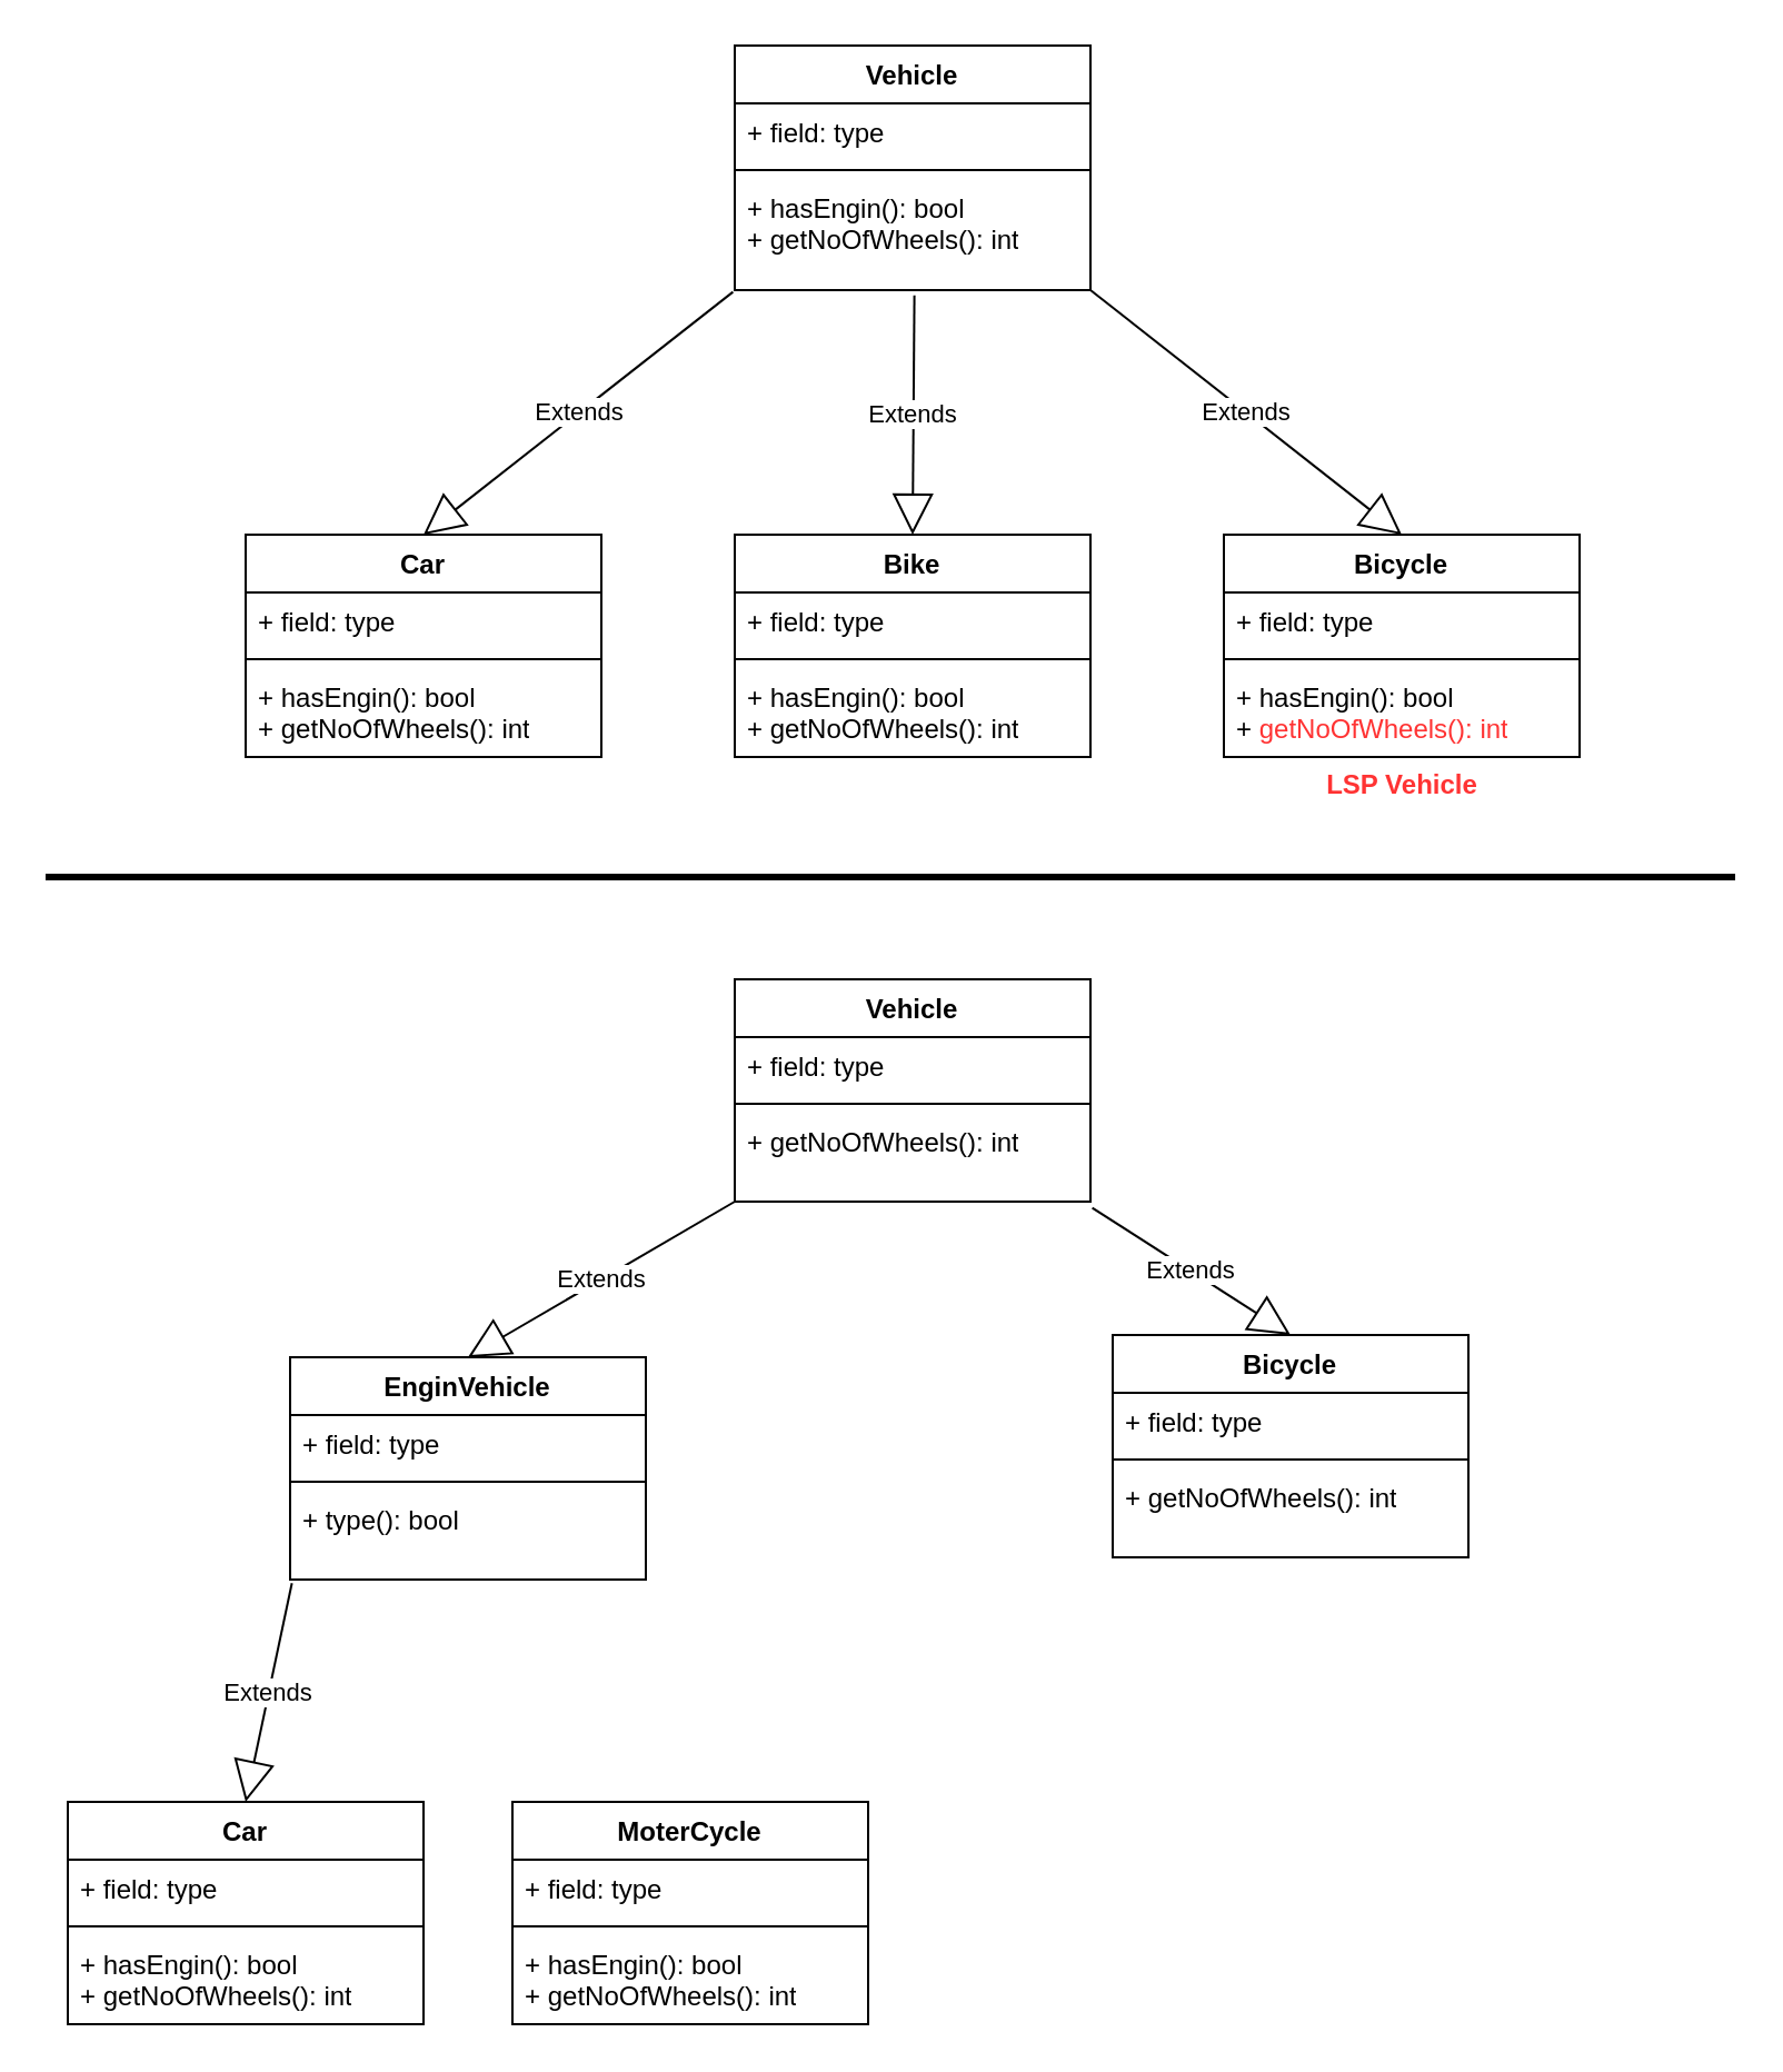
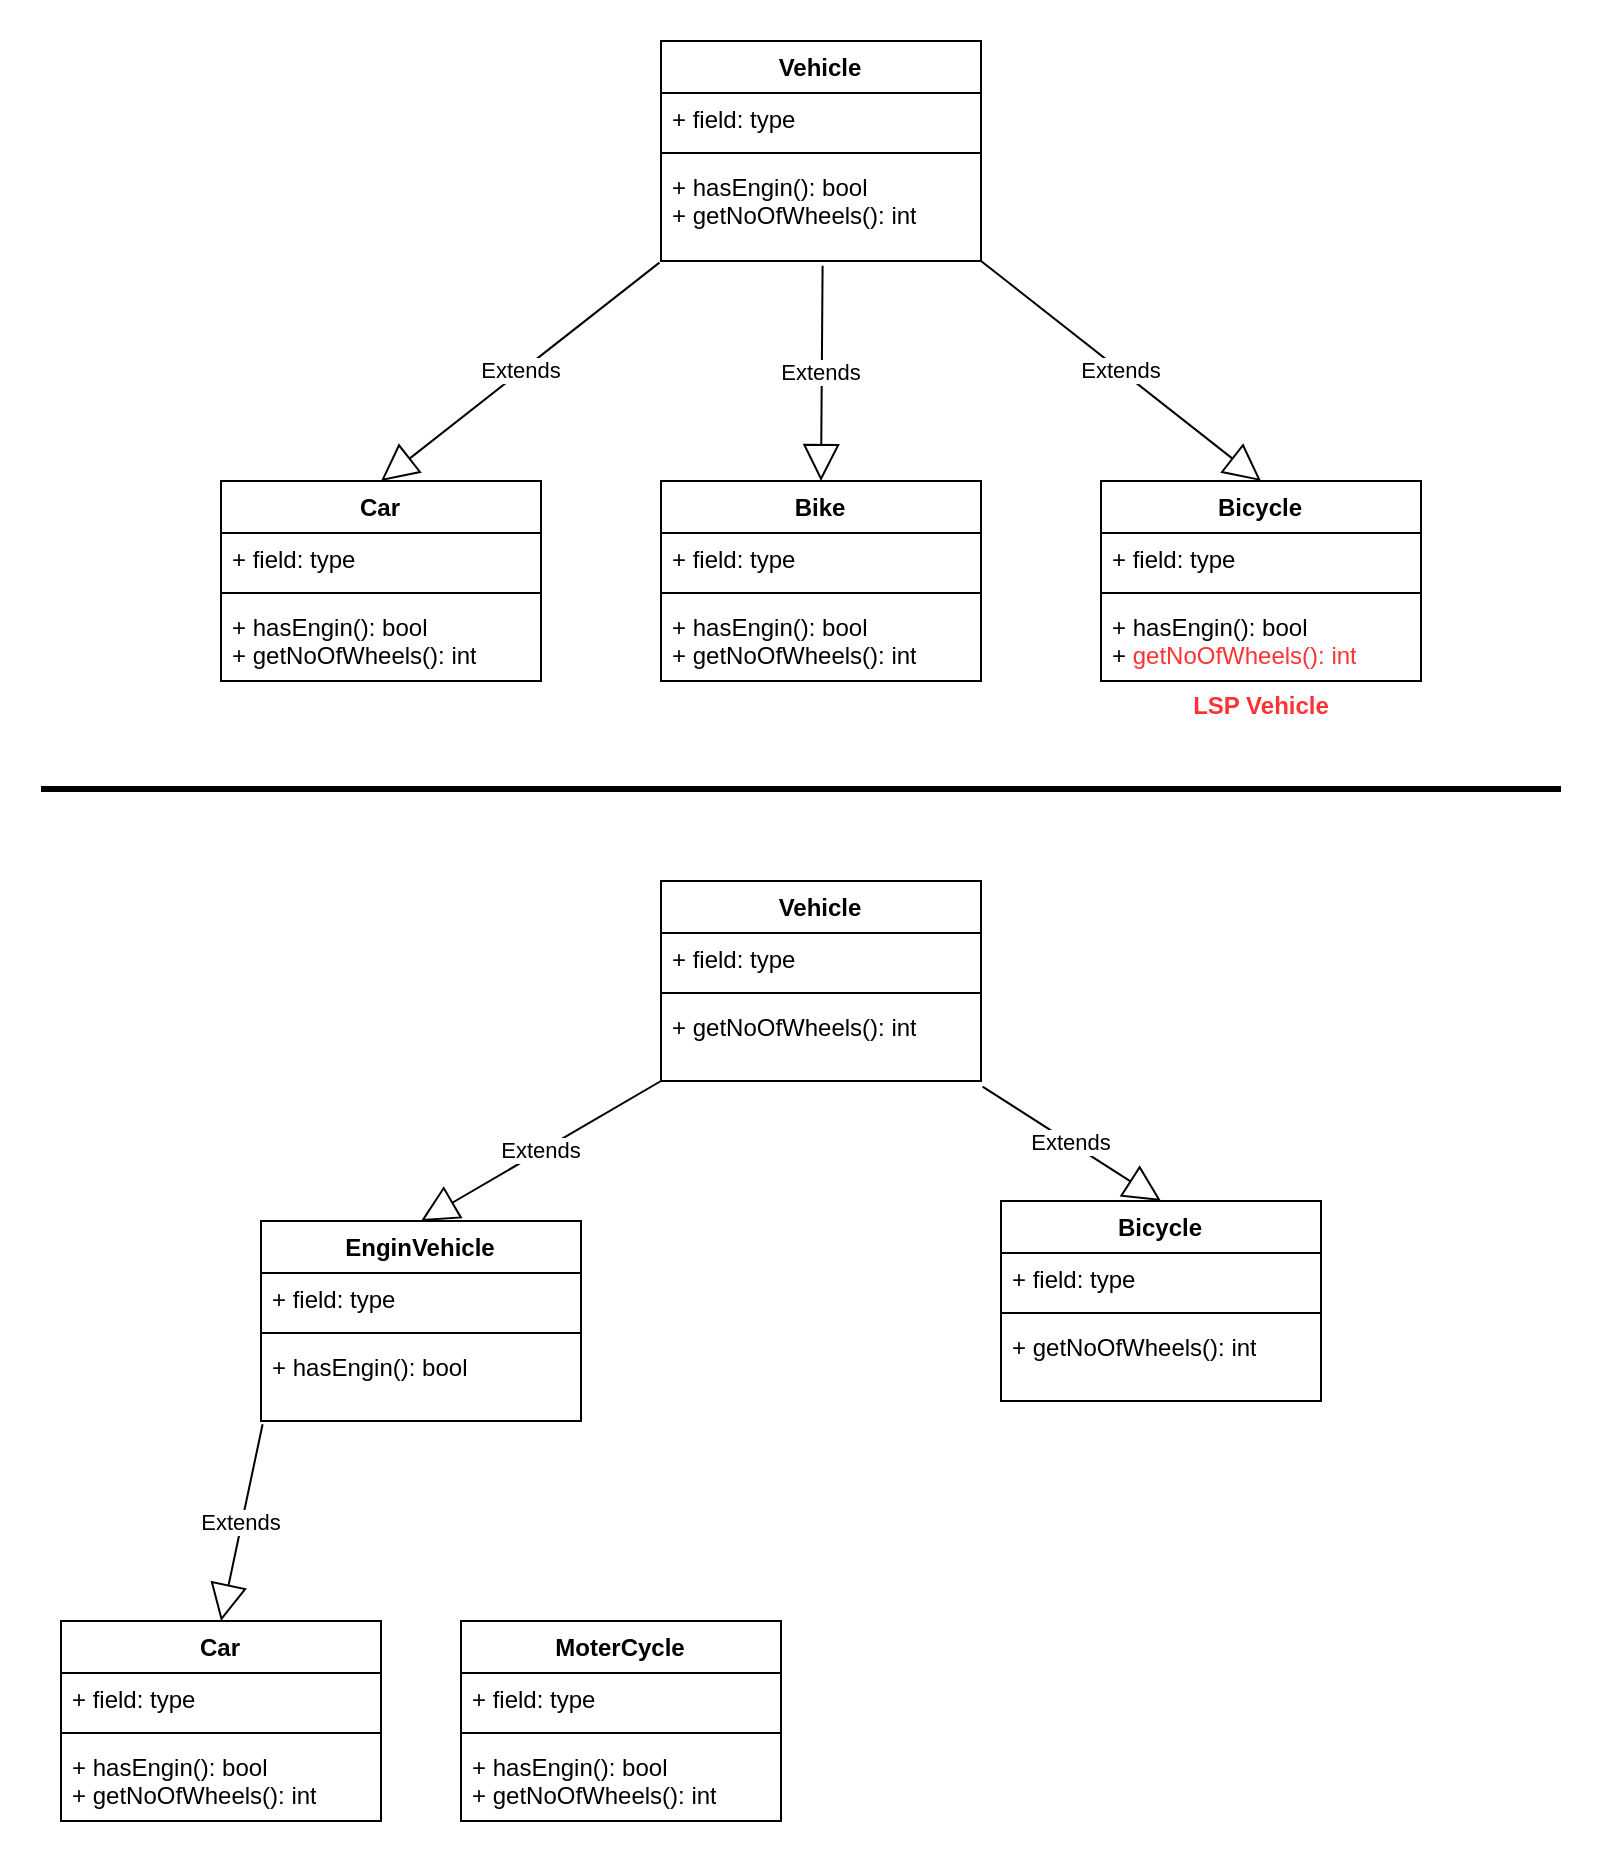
- <mxCell id="44" value="+ type(): bool" style="text;strokeColor=none;fillColor=none;align=left;verticalAlign=top;spacingLeft=4;spacingRight=4;overflow=hidden;rotatable=0;points=[[0,0.5],[1,0.5]];portConstraint=eastwest;whiteSpace=wrap;html=1;" vertex="1" parent="41"><mxGeometry y="60" width="160" height="40" as="geometry" /></mxCell>
+ <mxCell id="44" value="+ hasEngin(): bool" style="text;strokeColor=none;fillColor=none;align=left;verticalAlign=top;spacingLeft=4;spacingRight=4;overflow=hidden;rotatable=0;points=[[0,0.5],[1,0.5]];portConstraint=eastwest;whiteSpace=wrap;html=1;" vertex="1" parent="41"><mxGeometry y="60" width="160" height="40" as="geometry" /></mxCell>
